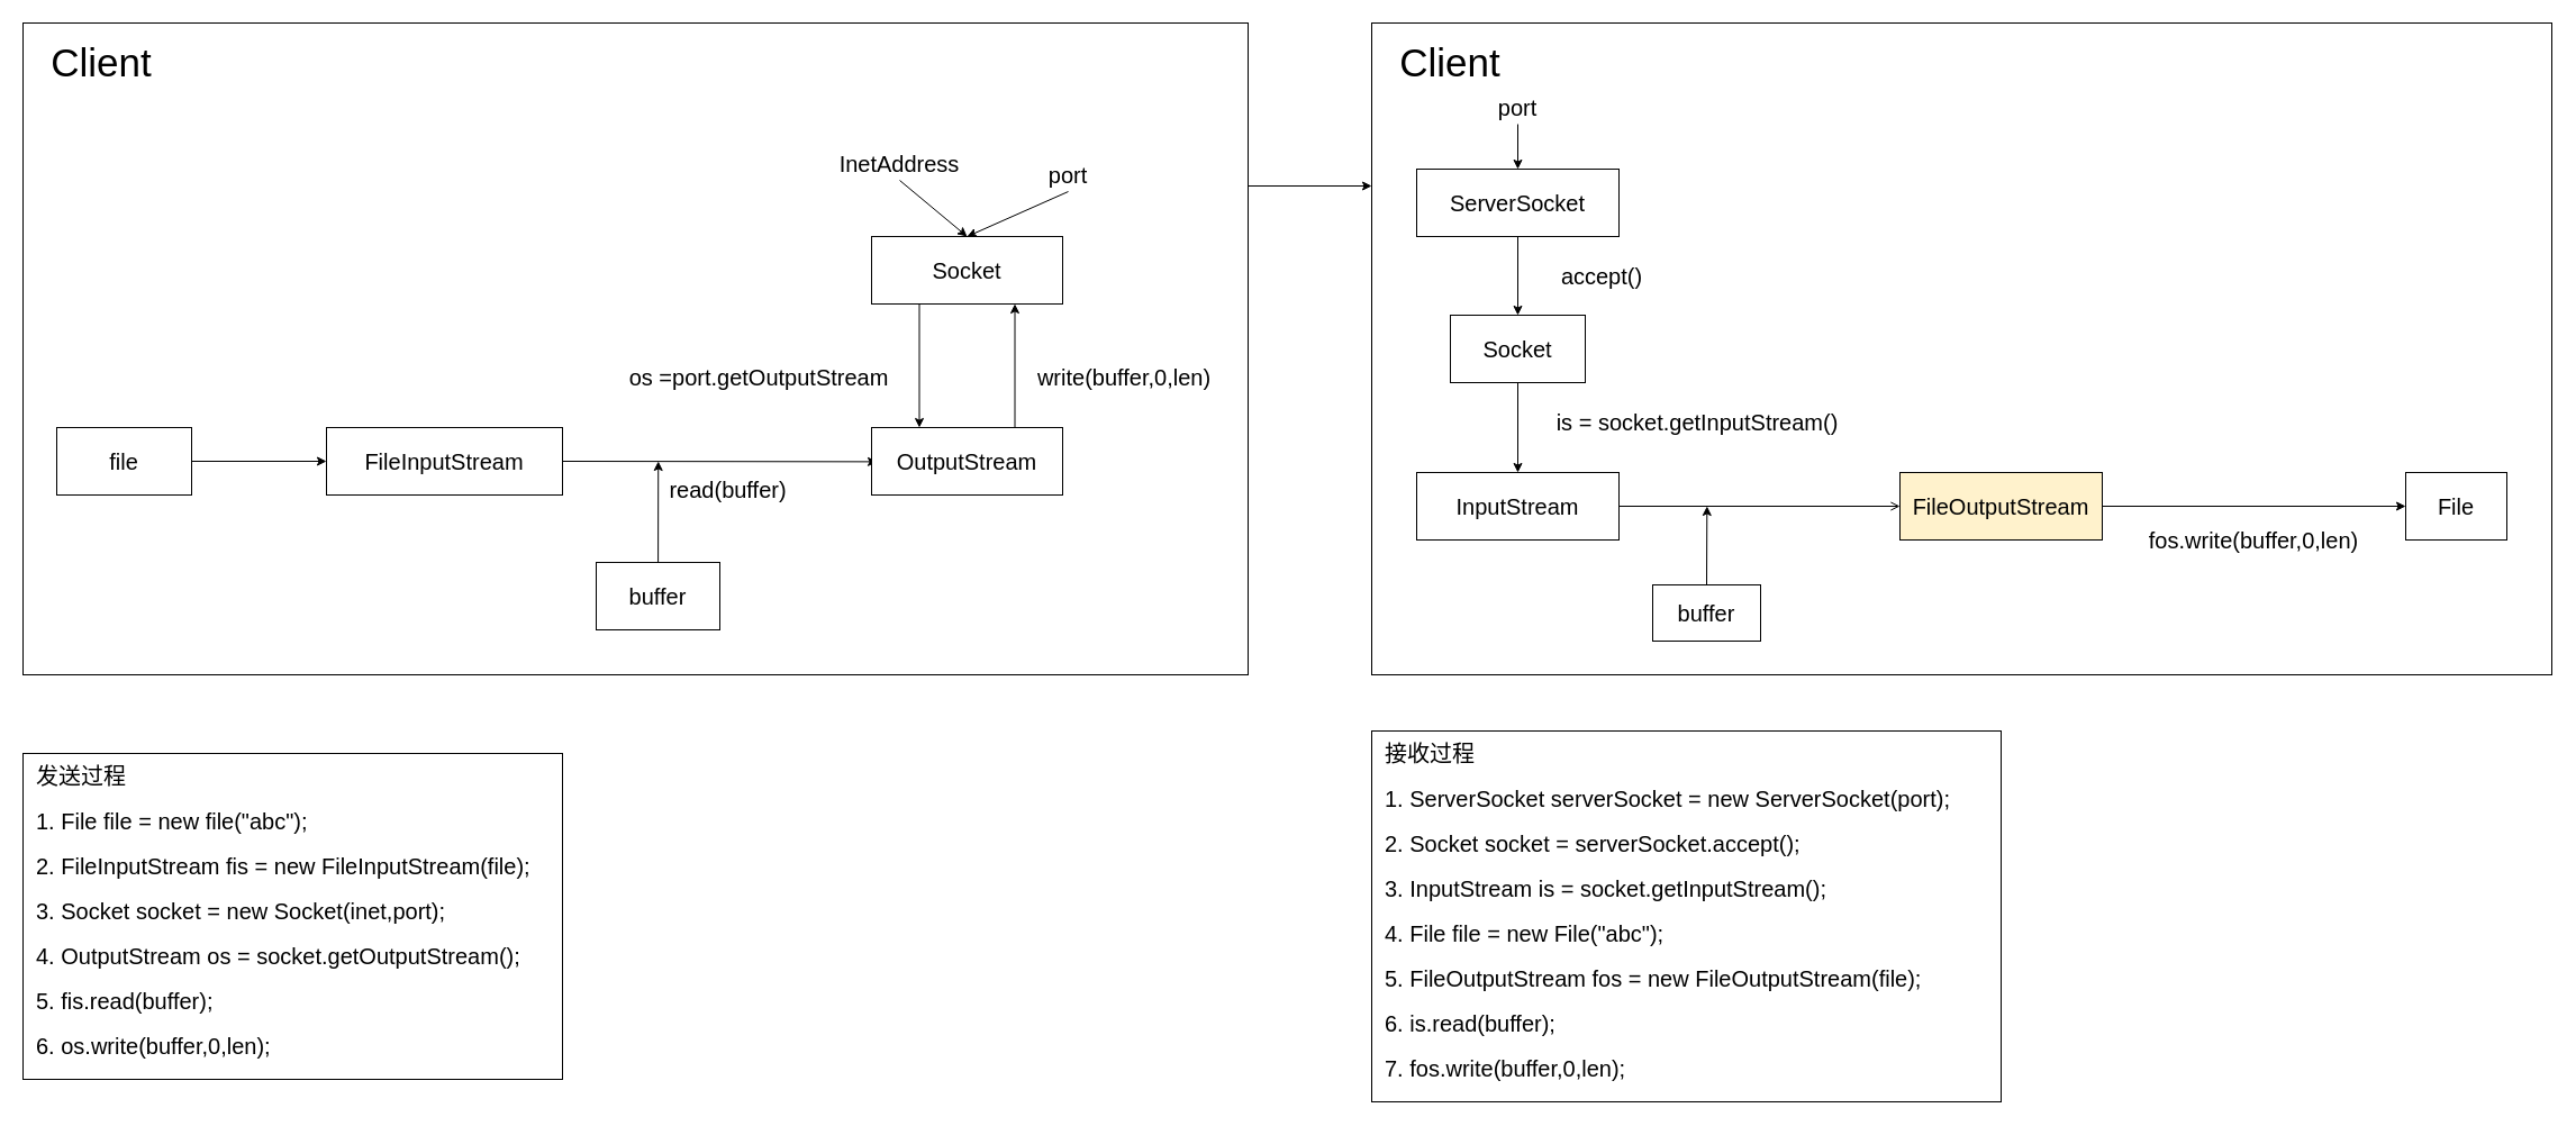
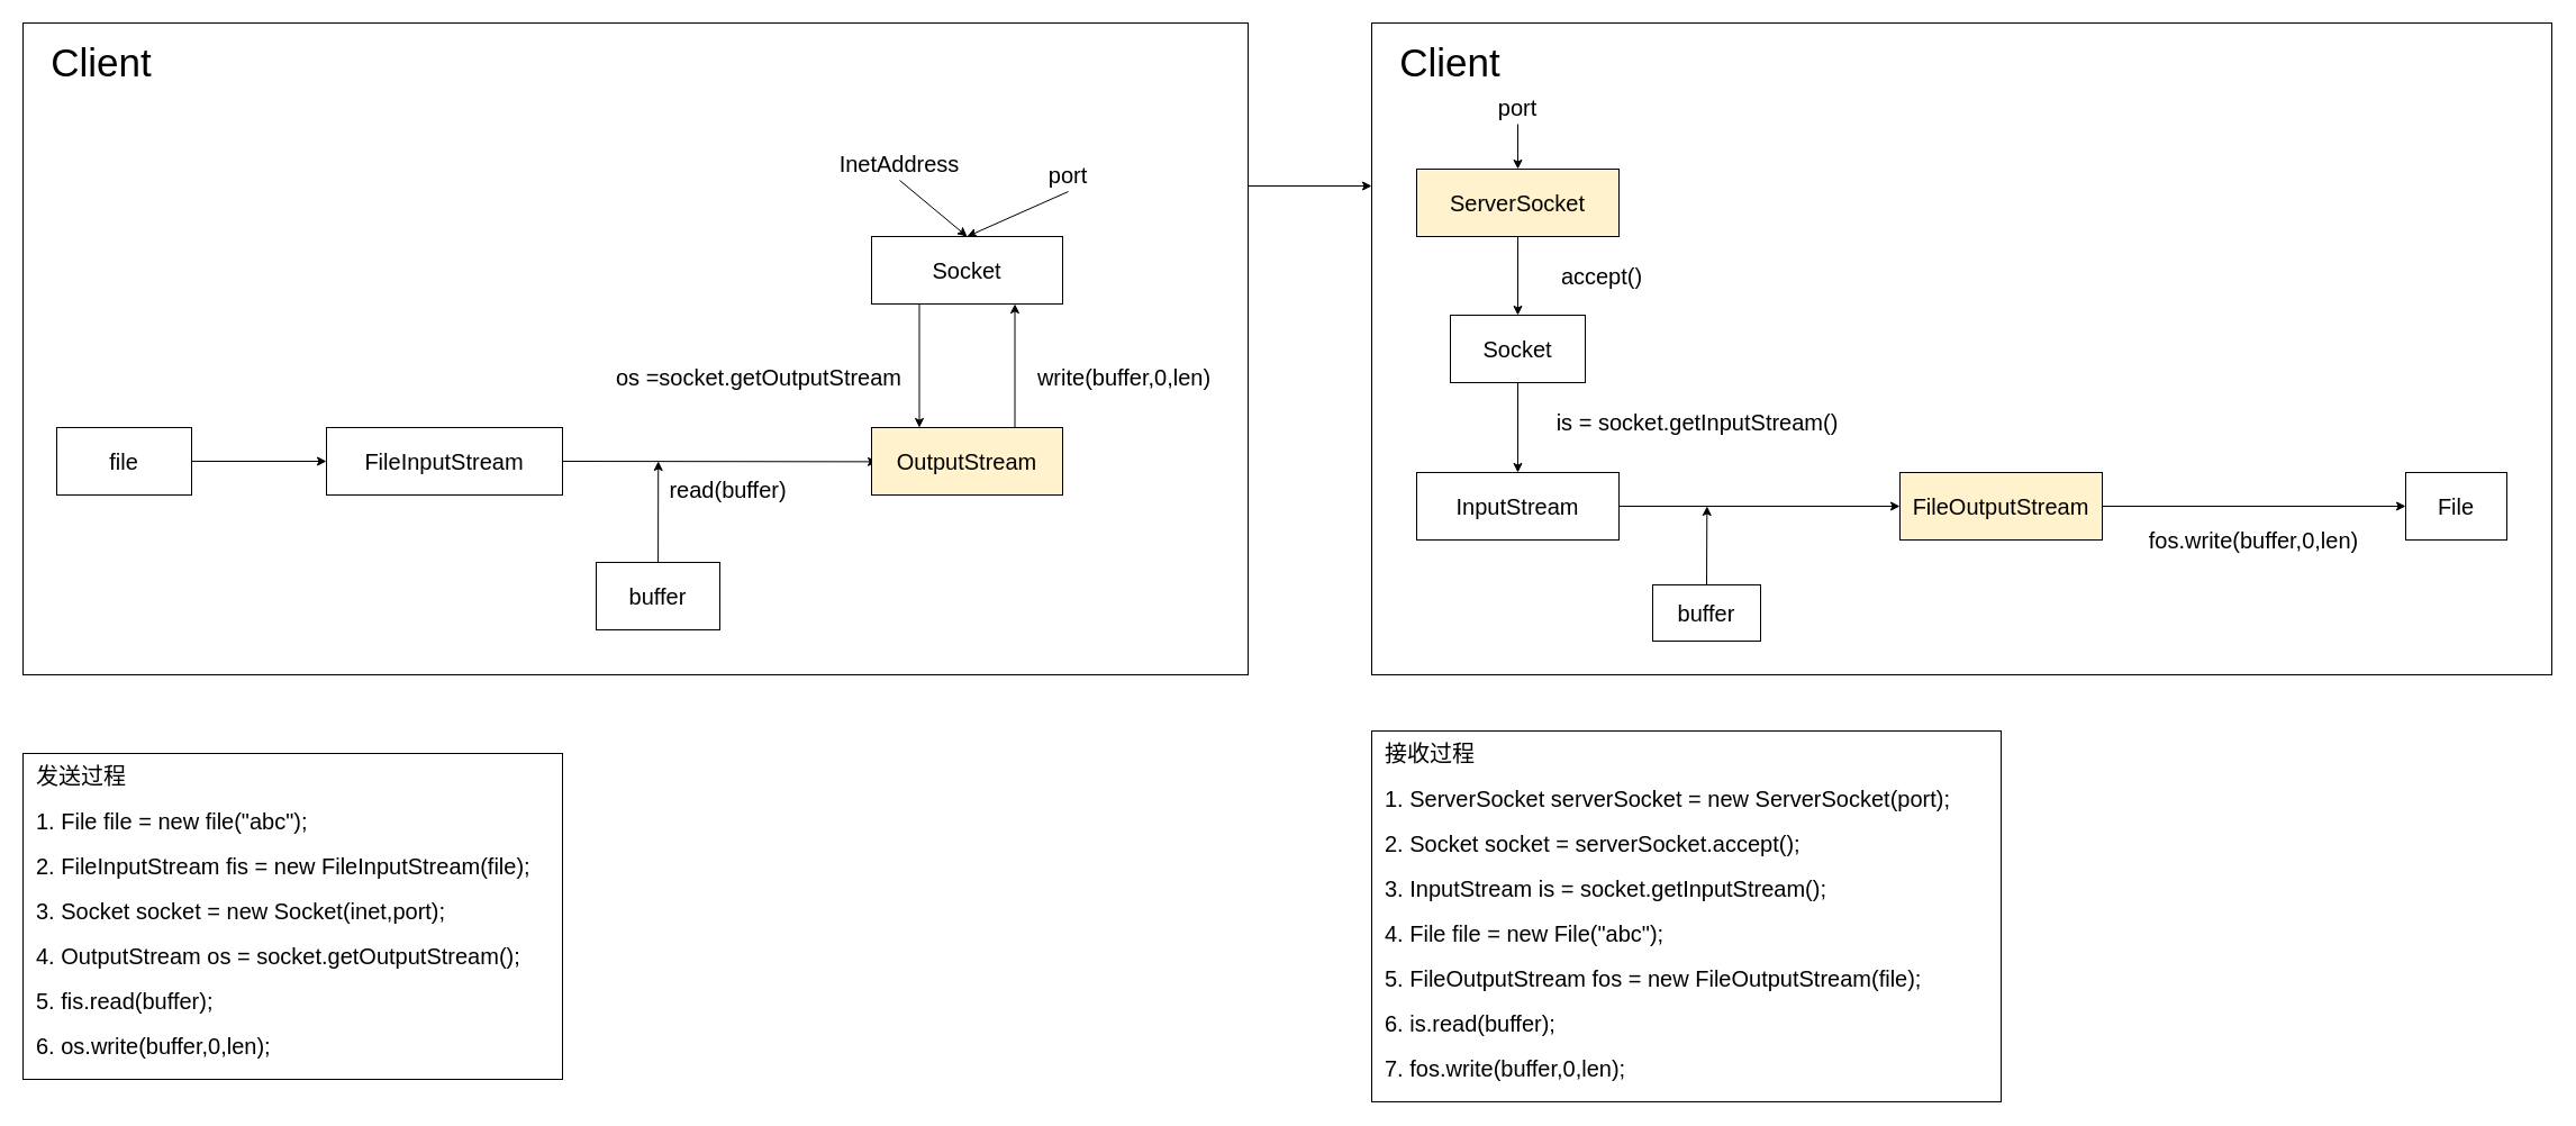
- <mxCell id="31" value="&lt;font style=&quot;font-size: 20px;&quot;&gt;ServerSocket&lt;/font&gt;" style="rounded=0;whiteSpace=wrap;html=1;" vertex="1" parent="1"><mxGeometry x="1260" y="150" width="180" height="60" as="geometry" /></mxCell>
+ <mxCell id="31" value="&lt;font style=&quot;font-size: 20px;&quot;&gt;ServerSocket&lt;/font&gt;" style="rounded=0;whiteSpace=wrap;html=1;fillColor=#fff2cc;" vertex="1" parent="1"><mxGeometry x="1260" y="150" width="180" height="60" as="geometry" /></mxCell>
- <mxCell id="23" value="&lt;span style=&quot;font-size: 20px;&quot;&gt;os =port.getOutputStream&lt;/span&gt;" style="text;html=1;align=center;verticalAlign=middle;whiteSpace=wrap;rounded=0;" vertex="1" parent="1"><mxGeometry x="530" y="320" width="290" height="30" as="geometry" /></mxCell>
+ <mxCell id="23" value="&lt;span style=&quot;font-size: 20px;&quot;&gt;os =socket.getOutputStream&lt;/span&gt;" style="text;html=1;align=center;verticalAlign=middle;whiteSpace=wrap;rounded=0;" vertex="1" parent="1"><mxGeometry x="530" y="320" width="290" height="30" as="geometry" /></mxCell>
- <mxCell id="21" value="&lt;font style=&quot;font-size: 20px;&quot;&gt;OutputStream&lt;/font&gt;" style="rounded=0;whiteSpace=wrap;html=1;" vertex="1" parent="1"><mxGeometry x="775" y="380" width="170" height="60" as="geometry" /></mxCell>
+ <mxCell id="21" value="&lt;font style=&quot;font-size: 20px;&quot;&gt;OutputStream&lt;/font&gt;" style="rounded=0;whiteSpace=wrap;html=1;fillColor=#fff2cc;" vertex="1" parent="1"><mxGeometry x="775" y="380" width="170" height="60" as="geometry" /></mxCell>
- <mxCell id="37" style="edgeStyle=none;html=1;exitX=1;exitY=0.5;exitDx=0;exitDy=0;endArrow=open;" edge="1" parent="1" source="38" target="41"><mxGeometry relative="1" as="geometry" /></mxCell>
+ <mxCell id="37" style="edgeStyle=none;html=1;exitX=1;exitY=0.5;exitDx=0;exitDy=0;" edge="1" parent="1" source="38" target="41"><mxGeometry relative="1" as="geometry" /></mxCell>
